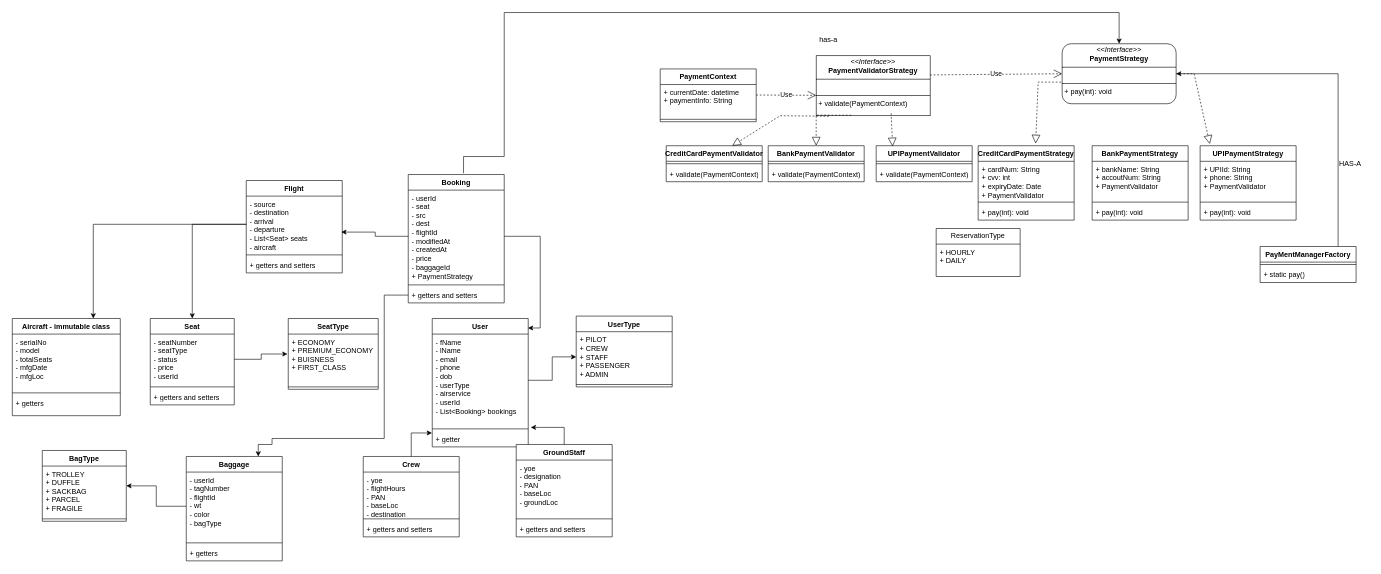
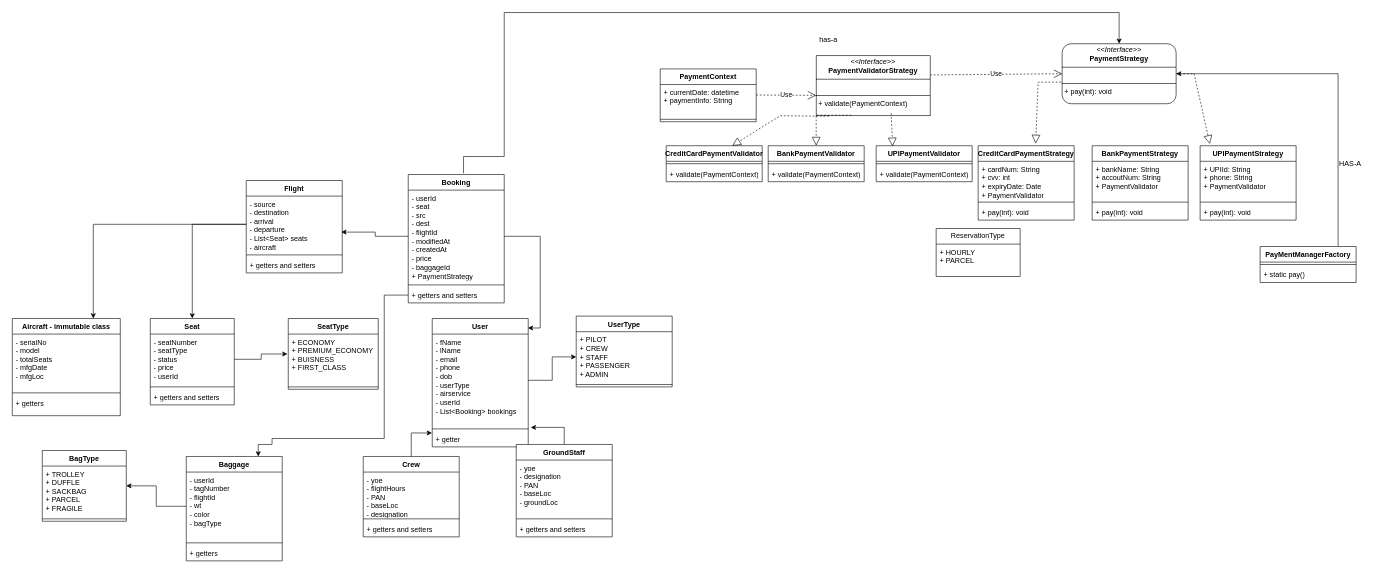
- <mxCell id="93" value="+ HOURLY&lt;div&gt;+ DAILY&lt;/div&gt;" style="text;strokeColor=none;fillColor=none;align=left;verticalAlign=top;spacingLeft=4;spacingRight=4;overflow=hidden;rotatable=0;points=[[0,0.5],[1,0.5]];portConstraint=eastwest;whiteSpace=wrap;html=1;" vertex="1" parent="92"><mxGeometry y="26" width="140" height="54" as="geometry" /></mxCell>
+ <mxCell id="93" value="+ HOURLY&lt;div&gt;+ PARCEL&lt;/div&gt;" style="text;strokeColor=none;fillColor=none;align=left;verticalAlign=top;spacingLeft=4;spacingRight=4;overflow=hidden;rotatable=0;points=[[0,0.5],[1,0.5]];portConstraint=eastwest;whiteSpace=wrap;html=1;" vertex="1" parent="92"><mxGeometry y="26" width="140" height="54" as="geometry" /></mxCell>
- <mxCell id="23" value="- yoe&lt;div&gt;- flightHours&lt;/div&gt;&lt;div&gt;- PAN&lt;/div&gt;&lt;div&gt;- baseLoc&lt;/div&gt;&lt;div&gt;- destination&lt;/div&gt;" style="text;strokeColor=none;fillColor=none;align=left;verticalAlign=top;spacingLeft=4;spacingRight=4;overflow=hidden;rotatable=0;points=[[0,0.5],[1,0.5]];portConstraint=eastwest;whiteSpace=wrap;html=1;" vertex="1" parent="22"><mxGeometry y="26" width="160" height="74" as="geometry" /></mxCell>
+ <mxCell id="23" value="- yoe&lt;div&gt;- flightHours&lt;/div&gt;&lt;div&gt;- PAN&lt;/div&gt;&lt;div&gt;- baseLoc&lt;/div&gt;&lt;div&gt;- designation&lt;/div&gt;" style="text;strokeColor=none;fillColor=none;align=left;verticalAlign=top;spacingLeft=4;spacingRight=4;overflow=hidden;rotatable=0;points=[[0,0.5],[1,0.5]];portConstraint=eastwest;whiteSpace=wrap;html=1;" vertex="1" parent="22"><mxGeometry y="26" width="160" height="74" as="geometry" /></mxCell>
